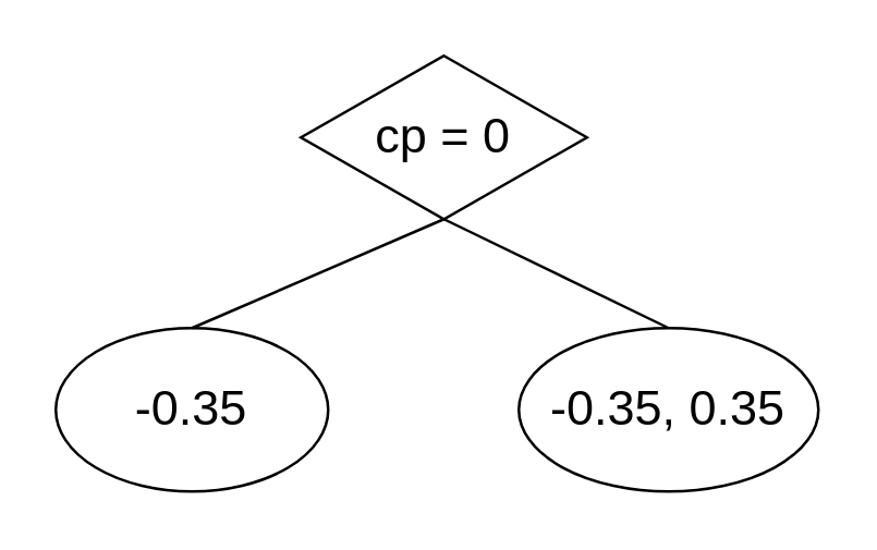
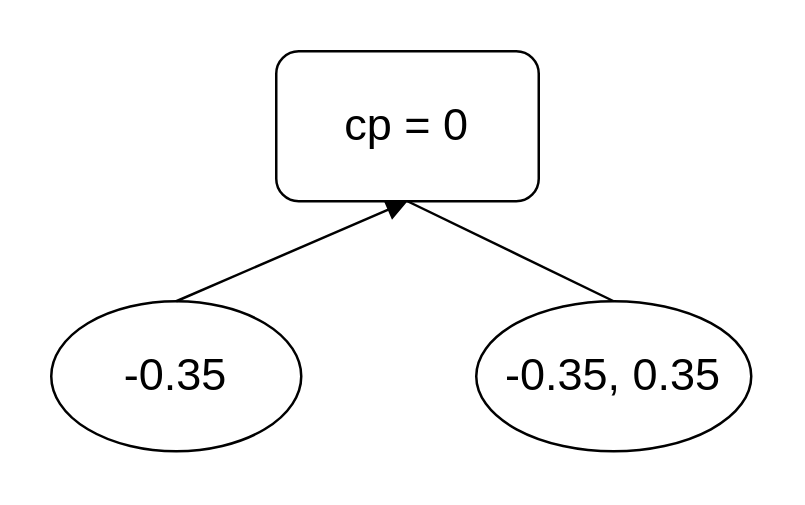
- <mxCell id="2" value="&lt;font style=&quot;font-size: 18px&quot;&gt;cp = 0&lt;/font&gt;" style="rhombus;whiteSpace=wrap;html=1;" vertex="1" parent="1"><mxGeometry x="110" y="20" width="105" height="60" as="geometry" /></mxCell>
+ <mxCell id="2" value="&lt;font style=&quot;font-size: 18px&quot;&gt;cp = 0&lt;/font&gt;" style="rounded=1;whiteSpace=wrap;html=1;" vertex="1" parent="1"><mxGeometry x="110" y="20" width="105" height="60" as="geometry" /></mxCell>
- <mxCell id="5" value="" style="endArrow=none;html=1;exitX=0.5;exitY=0;exitDx=0;exitDy=0;entryX=0.5;entryY=1;entryDx=0;entryDy=0;" edge="1" parent="1" source="3" target="2"><mxGeometry width="50" height="50" relative="1" as="geometry"><mxPoint x="350" y="150" as="sourcePoint" /><mxPoint x="400" y="100" as="targetPoint" /></mxGeometry></mxCell>
+ <mxCell id="5" value="" style="endArrow=block;html=1;exitX=0.5;exitY=0;exitDx=0;exitDy=0;entryX=0.5;entryY=1;entryDx=0;entryDy=0;" edge="1" parent="1" source="3" target="2"><mxGeometry width="50" height="50" relative="1" as="geometry"><mxPoint x="350" y="150" as="sourcePoint" /><mxPoint x="400" y="100" as="targetPoint" /></mxGeometry></mxCell>
